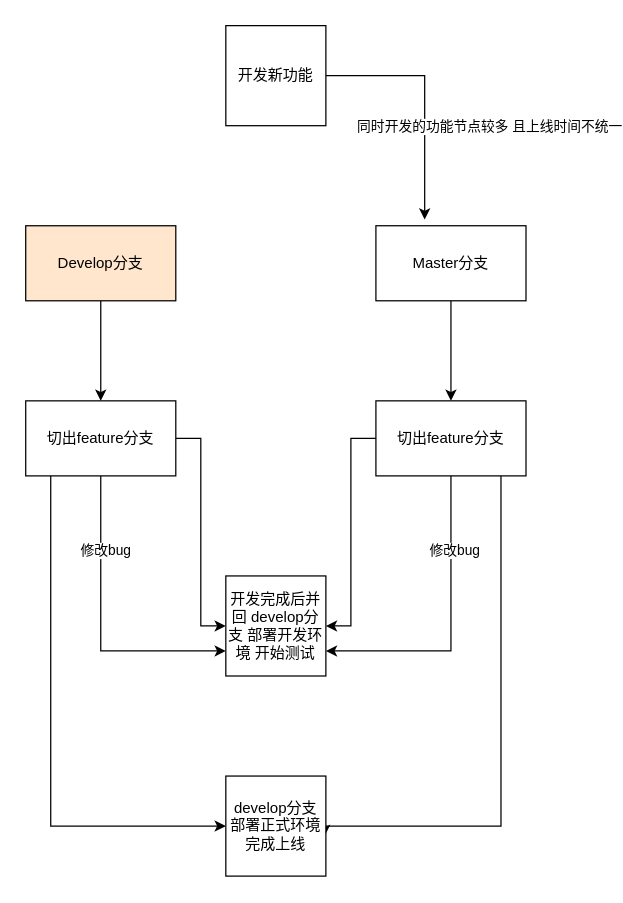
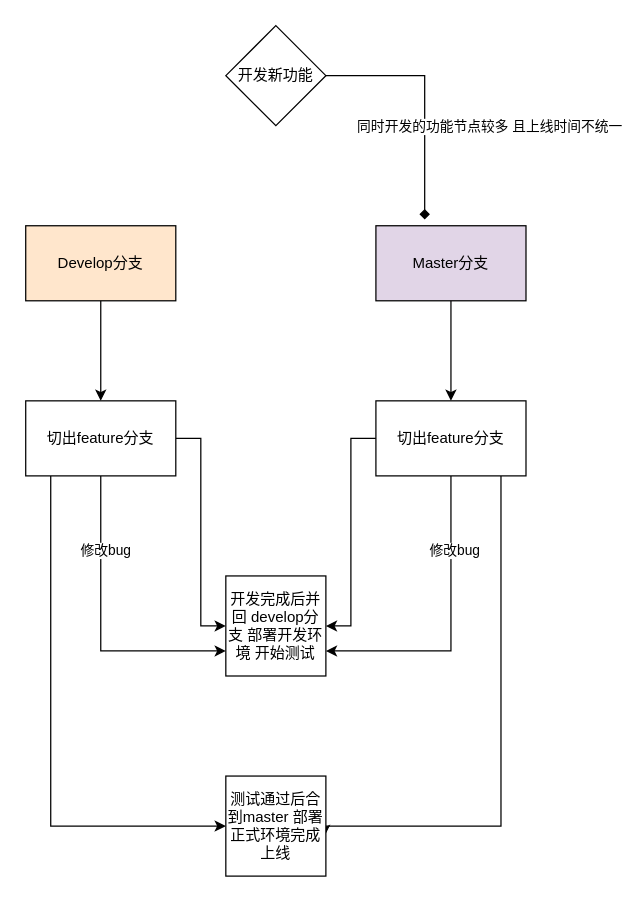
- <mxCell id="18" value="开发新功能" style="whiteSpace=wrap;html=1;aspect=fixed;" vertex="1" parent="1"><mxGeometry x="180" y="20" width="80" height="80" as="geometry" /></mxCell>
+ <mxCell id="18" value="开发新功能" style="rhombus;whiteSpace=wrap;html=1;aspect=fixed;" vertex="1" parent="1"><mxGeometry x="180" y="20" width="80" height="80" as="geometry" /></mxCell>
- <mxCell id="16" value="" style="edgeStyle=orthogonalEdgeStyle;rounded=0;orthogonalLoop=1;jettySize=auto;html=1;entryX=0.325;entryY=-0.083;entryDx=0;entryDy=0;entryPerimeter=0;" edge="1" parent="1" source="18" target="3"><mxGeometry relative="1" as="geometry"><mxPoint x="340" y="60" as="targetPoint" /></mxGeometry></mxCell>
+ <mxCell id="16" value="" style="edgeStyle=orthogonalEdgeStyle;rounded=0;orthogonalLoop=1;jettySize=auto;html=1;entryX=0.325;entryY=-0.083;entryDx=0;entryDy=0;entryPerimeter=0;endArrow=diamond;" edge="1" parent="1" source="18" target="3"><mxGeometry relative="1" as="geometry"><mxPoint x="340" y="60" as="targetPoint" /></mxGeometry></mxCell>
- <mxCell id="3" value="Master分支" style="rounded=0;whiteSpace=wrap;html=1;" vertex="1" parent="1"><mxGeometry x="300" y="180" width="120" height="60" as="geometry" /></mxCell>
+ <mxCell id="3" value="Master分支" style="rounded=0;whiteSpace=wrap;html=1;fillColor=#e1d5e7;" vertex="1" parent="1"><mxGeometry x="300" y="180" width="120" height="60" as="geometry" /></mxCell>
- <mxCell id="20" value="develop分支 部署正式环境完成上线" style="whiteSpace=wrap;html=1;aspect=fixed;" vertex="1" parent="1"><mxGeometry x="180" y="620" width="80" height="80" as="geometry" /></mxCell>
+ <mxCell id="20" value="测试通过后合到master 部署正式环境完成上线" style="whiteSpace=wrap;html=1;aspect=fixed;" vertex="1" parent="1"><mxGeometry x="180" y="620" width="80" height="80" as="geometry" /></mxCell>
